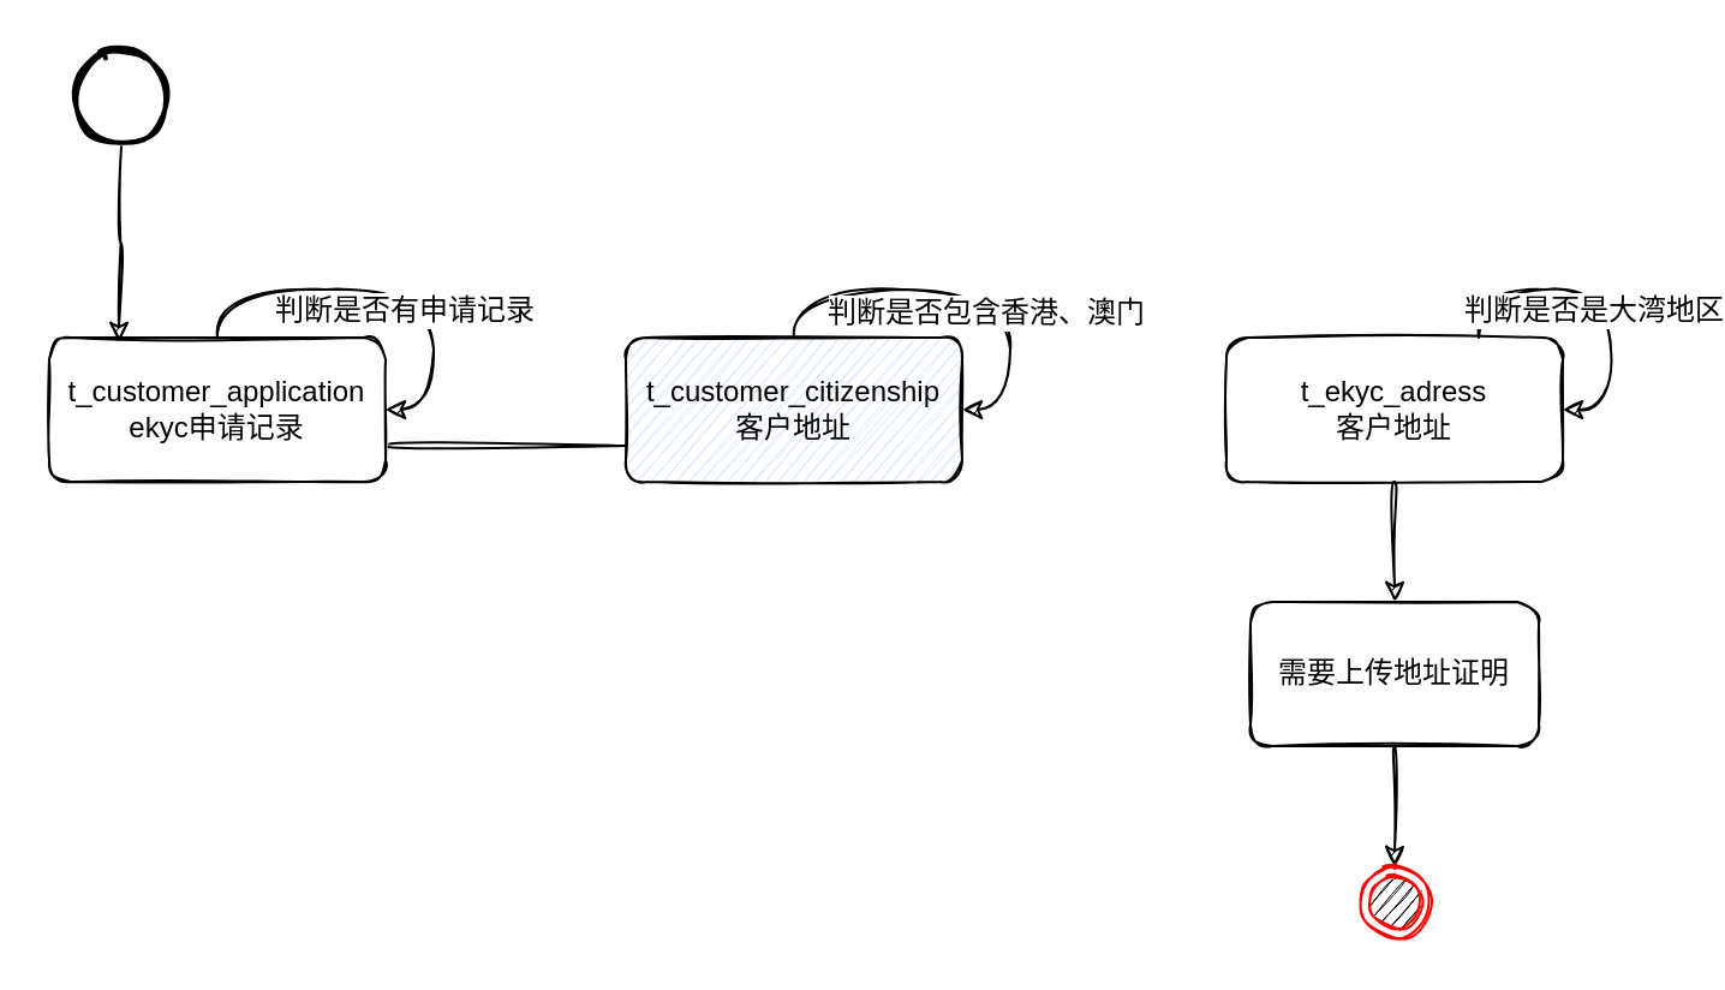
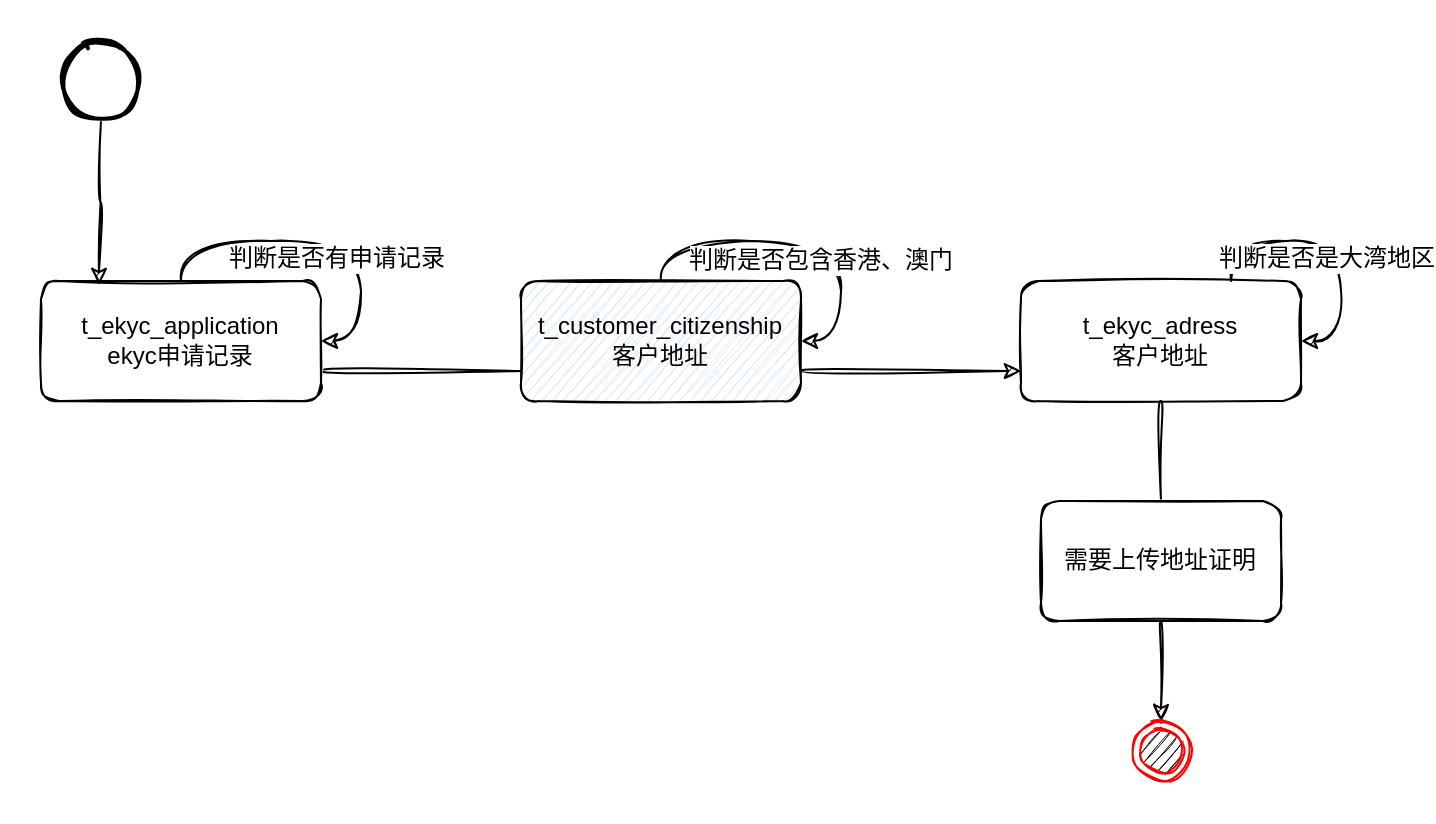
- <mxCell id="3" value="&lt;p&gt;t_customer_application&lt;br&gt;ekyc申请记录&lt;br&gt;&lt;/p&gt;" style="rounded=1;whiteSpace=wrap;html=1;sketch=1;" vertex="1" parent="1"><mxGeometry x="20" y="140" width="140" height="60" as="geometry" /></mxCell>
+ <mxCell id="3" value="&lt;p&gt;t_ekyc_application&lt;br&gt;ekyc申请记录&lt;br&gt;&lt;/p&gt;" style="rounded=1;whiteSpace=wrap;html=1;sketch=1;" vertex="1" parent="1"><mxGeometry x="20" y="140" width="140" height="60" as="geometry" /></mxCell>
+ <mxCell id="4" style="edgeStyle=orthogonalEdgeStyle;curved=1;rounded=1;sketch=1;orthogonalLoop=1;jettySize=auto;html=1;exitX=1;exitY=0.75;exitDx=0;exitDy=0;entryX=0;entryY=0.75;entryDx=0;entryDy=0;fontFamily=Helvetica;fontSize=12;fontColor=rgb(0, 0, 0);" edge="1" parent="1" source="5" target="7"><mxGeometry relative="1" as="geometry" /></mxCell>
- <mxCell id="6" style="edgeStyle=orthogonalEdgeStyle;curved=1;rounded=1;sketch=1;orthogonalLoop=1;jettySize=auto;html=1;exitX=0.5;exitY=1;exitDx=0;exitDy=0;entryX=0.5;entryY=0;entryDx=0;entryDy=0;fontFamily=Helvetica;fontSize=12;fontColor=rgb(0, 0, 0);" edge="1" parent="1" source="7" target="17"><mxGeometry relative="1" as="geometry" /></mxCell>
+ <mxCell id="6" style="edgeStyle=orthogonalEdgeStyle;curved=1;rounded=1;sketch=1;orthogonalLoop=1;jettySize=auto;html=1;exitX=0.5;exitY=1;exitDx=0;exitDy=0;entryX=0.5;entryY=0;entryDx=0;entryDy=0;fontFamily=Helvetica;fontSize=12;fontColor=rgb(0, 0, 0);endArrow=none;" edge="1" parent="1" source="7" target="17"><mxGeometry relative="1" as="geometry" /></mxCell>
